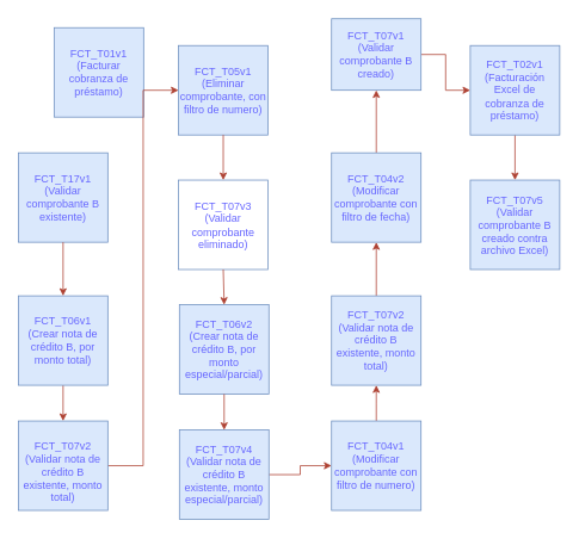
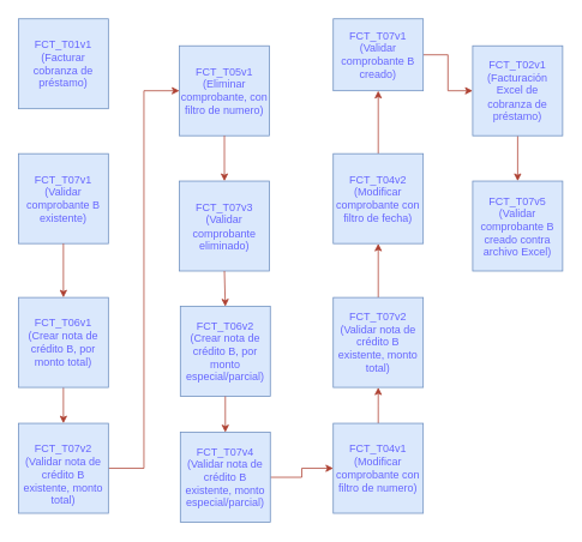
- <mxCell id="2" value="&lt;div&gt;FCT_T01v1&lt;/div&gt;&lt;div&gt;(Facturar cobranza de préstamo)&lt;/div&gt;" style="whiteSpace=wrap;html=1;aspect=fixed;fillColor=#dae8fc;strokeColor=#6c8ebf;fontColor=#6666FF;" vertex="1" parent="1"><mxGeometry x="60" y="30" width="100" height="100" as="geometry" /></mxCell>
+ <mxCell id="2" value="&lt;div&gt;FCT_T01v1&lt;/div&gt;&lt;div&gt;(Facturar cobranza de préstamo)&lt;/div&gt;" style="whiteSpace=wrap;html=1;aspect=fixed;fillColor=#dae8fc;strokeColor=#6c8ebf;fontColor=#6666FF;" vertex="1" parent="1"><mxGeometry x="20" y="20" width="100" height="100" as="geometry" /></mxCell>
- <mxCell id="3" value="&lt;div&gt;FCT_T17v1&lt;/div&gt;&lt;div&gt;(Validar comprobante B existente)&lt;/div&gt;" style="whiteSpace=wrap;html=1;aspect=fixed;fillColor=#dae8fc;strokeColor=#6c8ebf;labelBackgroundColor=none;labelBorderColor=none;fontColor=#6666FF;" vertex="1" parent="1"><mxGeometry x="20" y="170" width="100" height="100" as="geometry" /></mxCell>
+ <mxCell id="3" value="&lt;div&gt;FCT_T07v1&lt;/div&gt;&lt;div&gt;(Validar comprobante B existente)&lt;/div&gt;" style="whiteSpace=wrap;html=1;aspect=fixed;fillColor=#dae8fc;strokeColor=#6c8ebf;labelBackgroundColor=none;labelBorderColor=none;fontColor=#6666FF;" vertex="1" parent="1"><mxGeometry x="20" y="170" width="100" height="100" as="geometry" /></mxCell>
- <mxCell id="10" value="&lt;div&gt;FCT_T07v3&lt;/div&gt;&lt;div&gt;(Validar comprobante eliminado)&lt;/div&gt;" style="whiteSpace=wrap;html=1;aspect=fixed;fillColor=#ffffff;strokeColor=#6c8ebf;fontColor=#6666FF;" vertex="1" parent="1"><mxGeometry x="199" y="200.5" width="100" height="100" as="geometry" /></mxCell>
+ <mxCell id="10" value="&lt;div&gt;FCT_T07v3&lt;/div&gt;&lt;div&gt;(Validar comprobante eliminado)&lt;/div&gt;" style="whiteSpace=wrap;html=1;aspect=fixed;fillColor=#dae8fc;strokeColor=#6c8ebf;fontColor=#6666FF;" vertex="1" parent="1"><mxGeometry x="199" y="200.5" width="100" height="100" as="geometry" /></mxCell>
